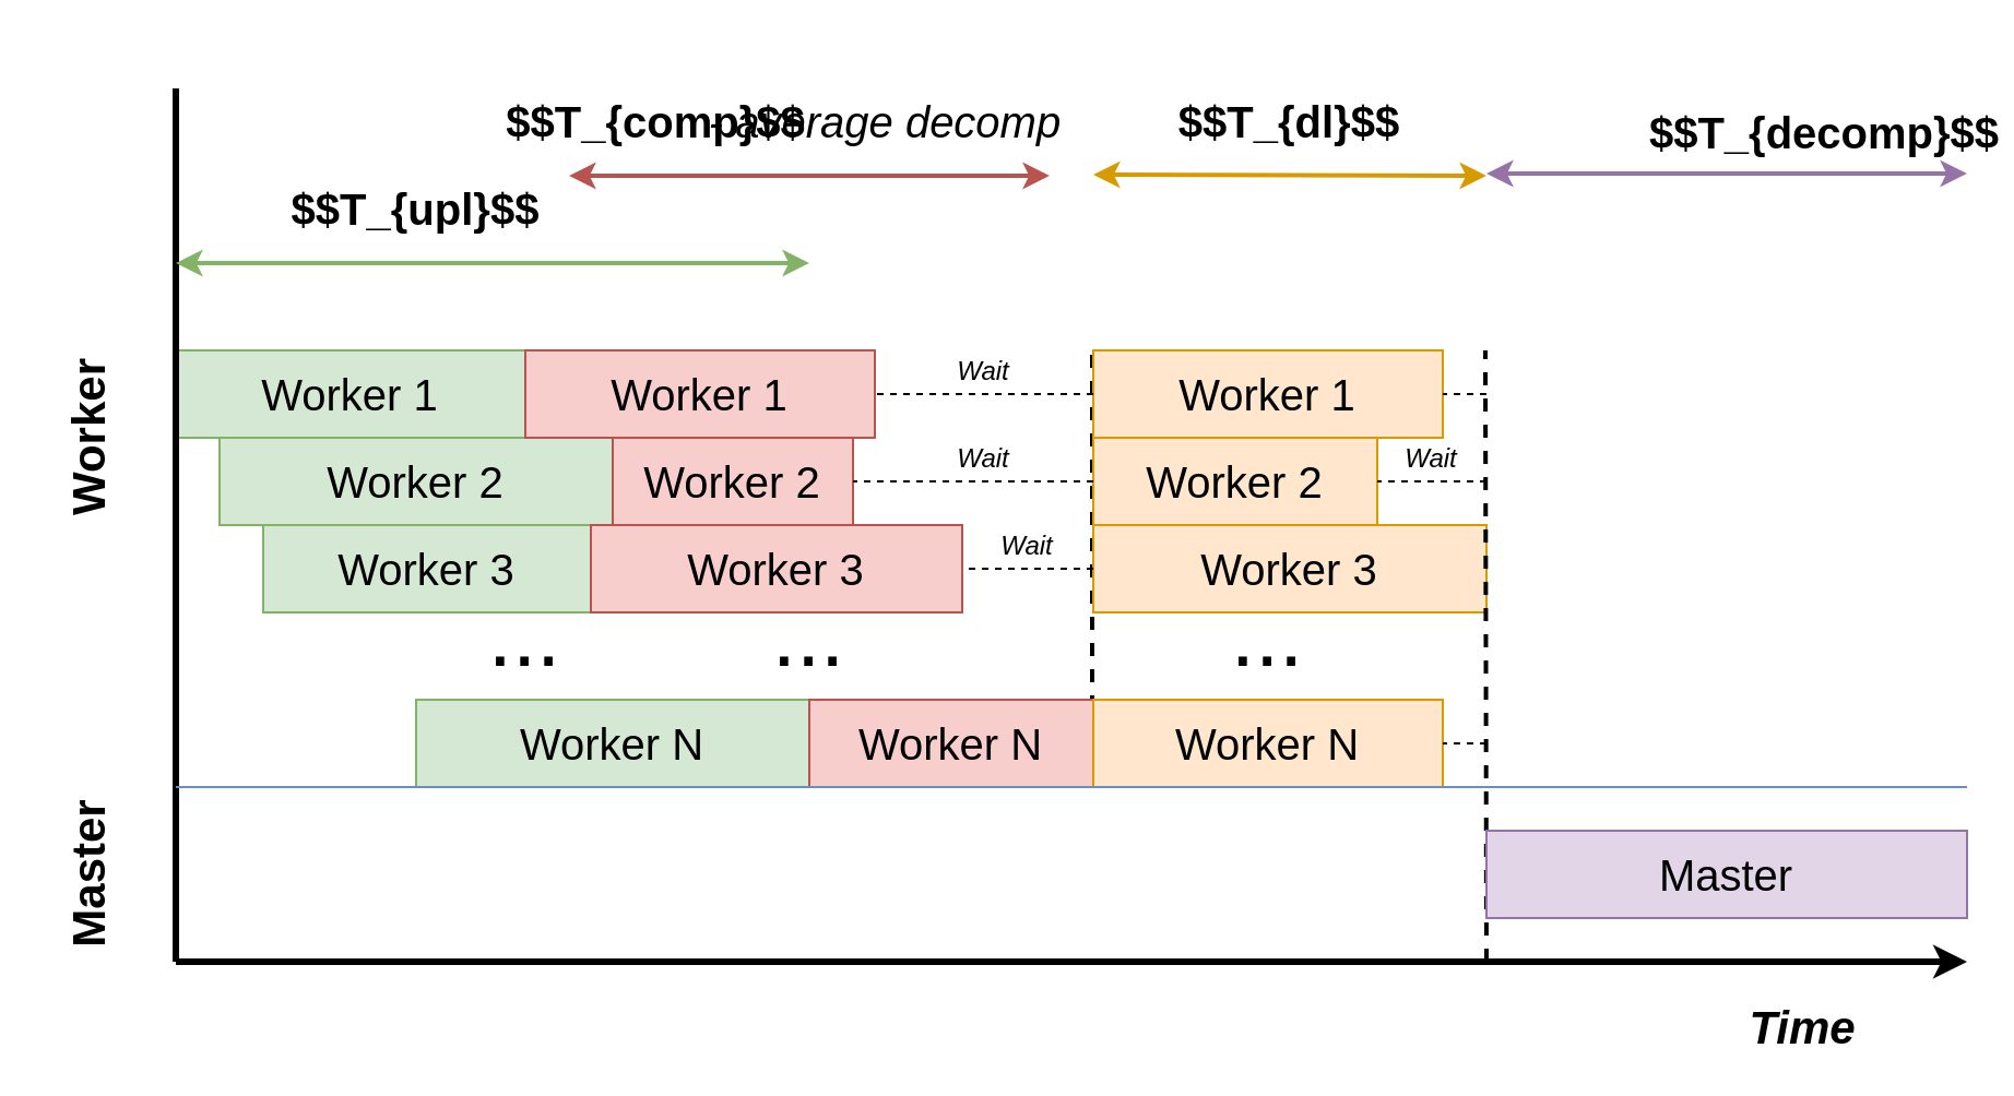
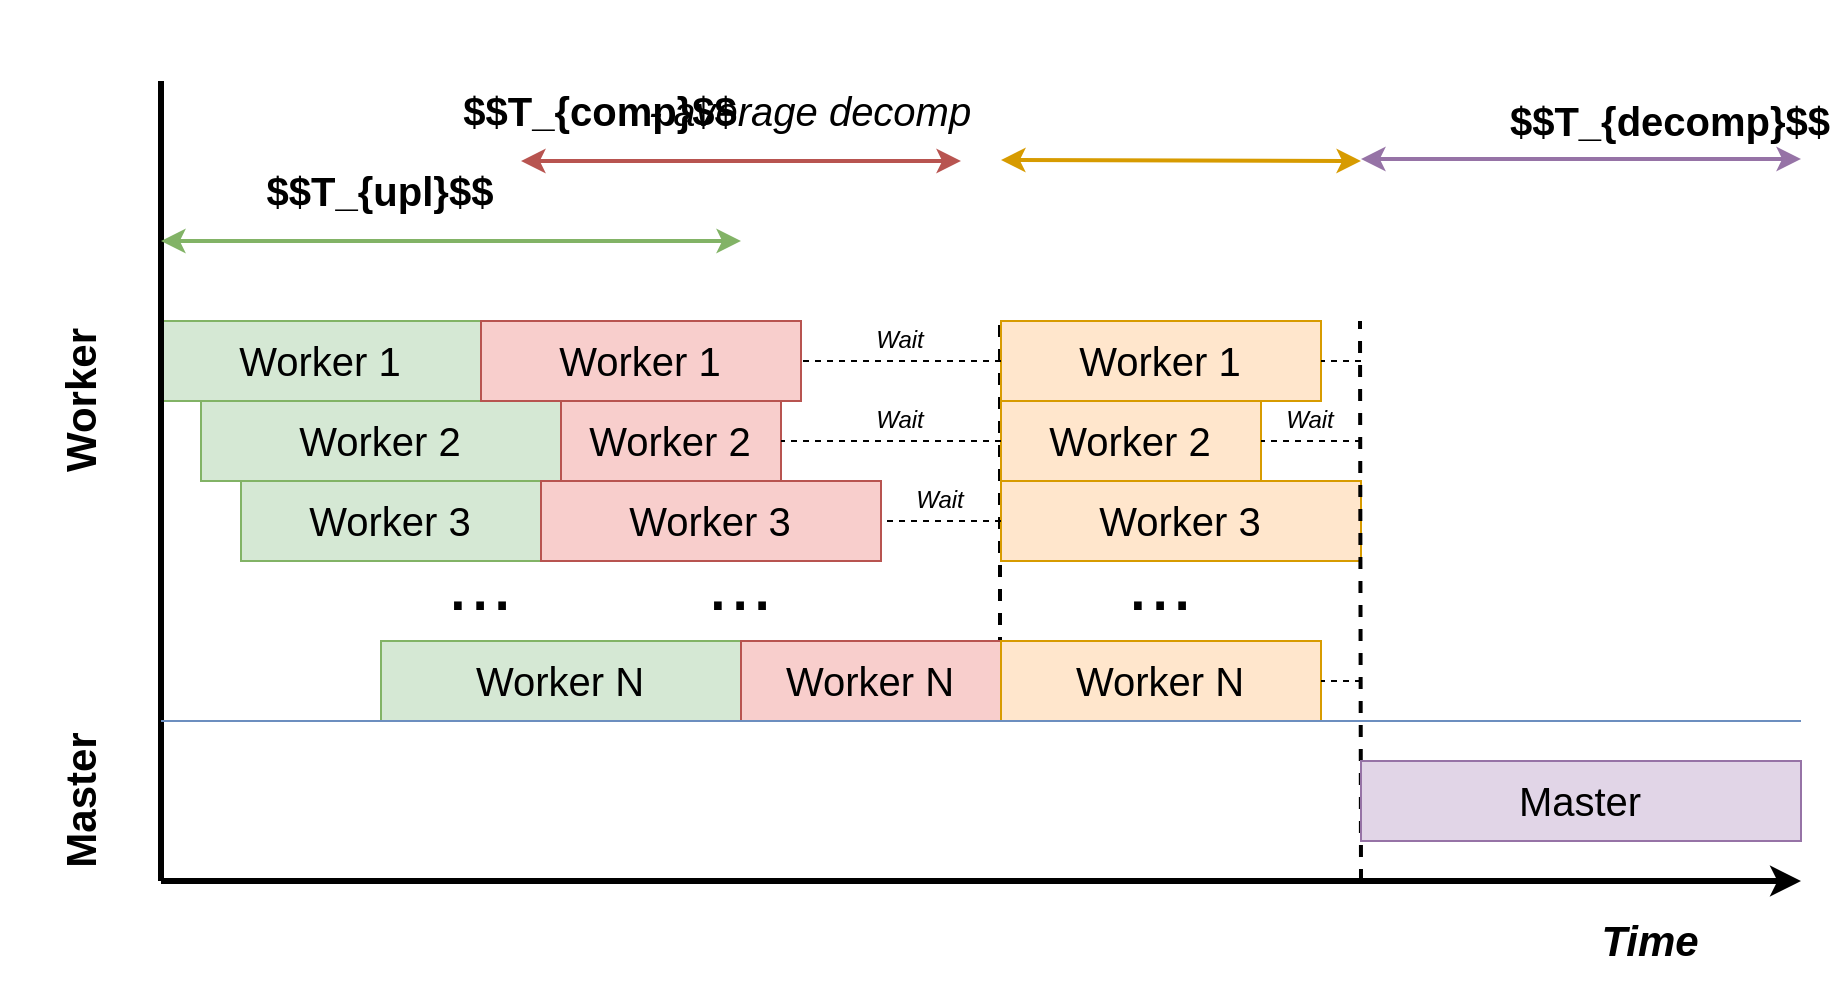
- <mxCell id="29" value="&lt;div&gt;&lt;b&gt;&lt;font style=&quot;font-size: 20px&quot;&gt;$$T_{dl}$$&lt;/font&gt;&lt;/b&gt;&lt;/div&gt; " style="text;html=1;strokeColor=none;fillColor=none;align=center;verticalAlign=middle;whiteSpace=wrap;rounded=0;" vertex="1" parent="1"><mxGeometry x="530" y="30" width="120" height="50" as="geometry" /></mxCell>
